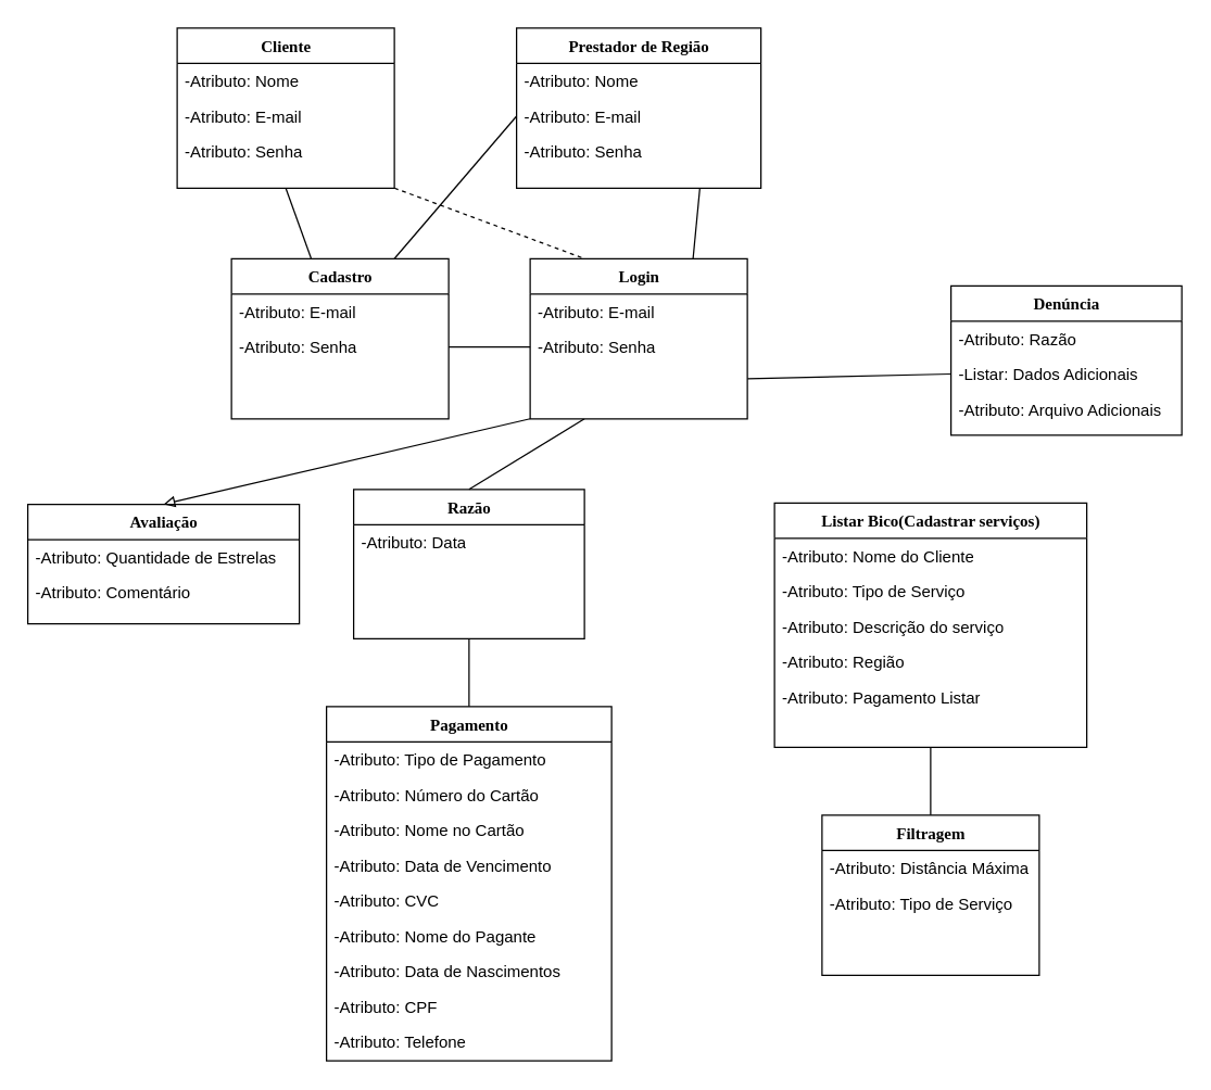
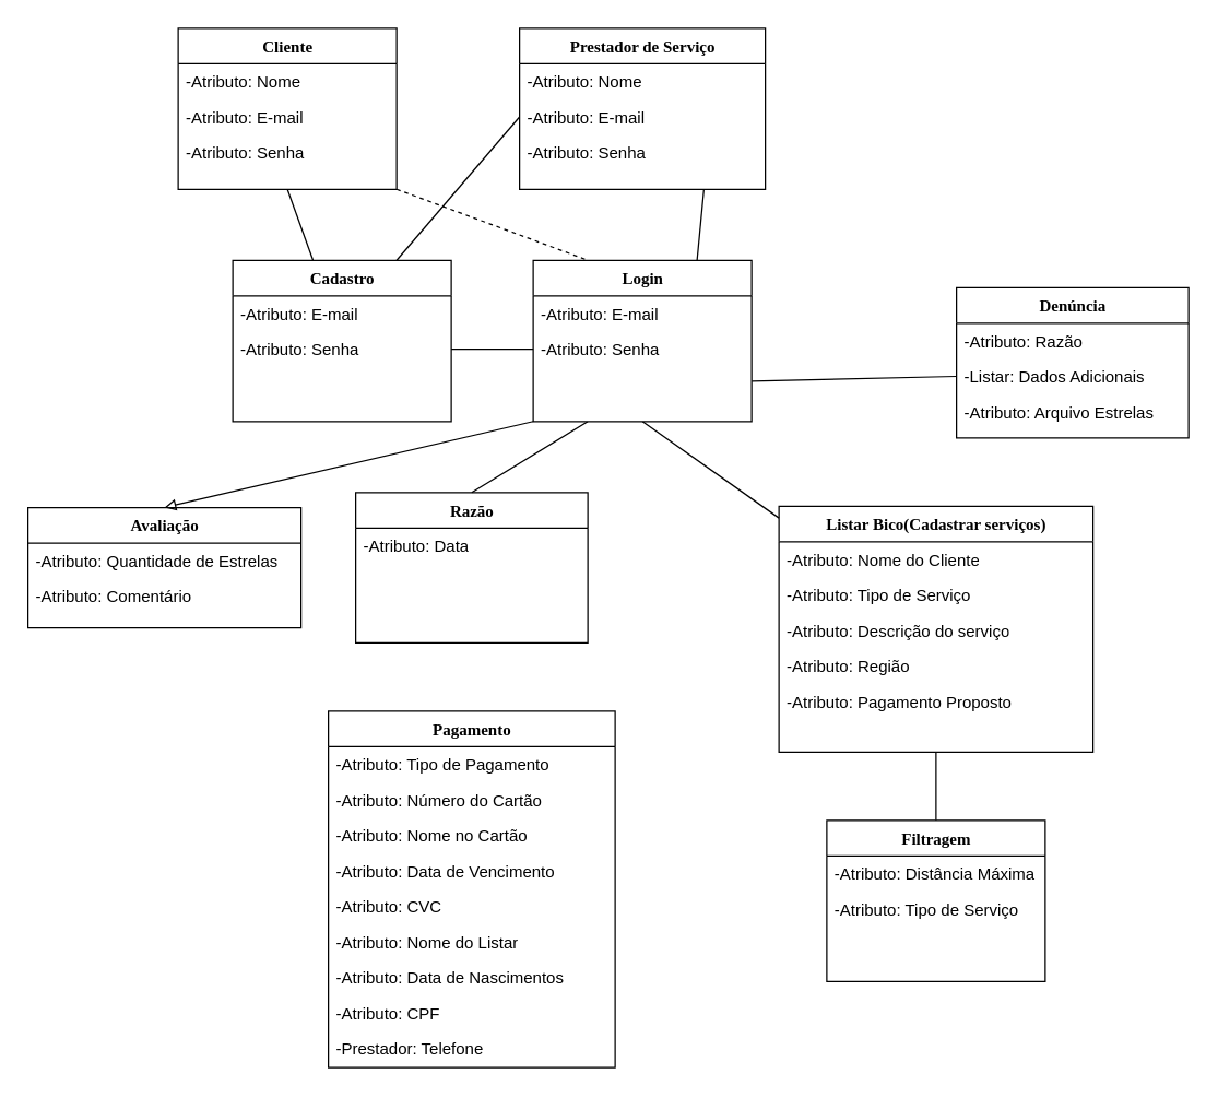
- <mxCell id="46" value="Prestador de Região" style="swimlane;html=1;fontStyle=1;align=center;verticalAlign=top;childLayout=stackLayout;horizontal=1;startSize=26;horizontalStack=0;resizeParent=1;resizeLast=0;collapsible=1;marginBottom=0;swimlaneFillColor=#ffffff;rounded=0;shadow=0;comic=0;labelBackgroundColor=none;strokeWidth=1;fillColor=none;fontFamily=Verdana;fontSize=12" vertex="1" parent="1"><mxGeometry x="380" y="20" width="180" height="118" as="geometry" /></mxCell>
+ <mxCell id="46" value="Prestador de Serviço" style="swimlane;html=1;fontStyle=1;align=center;verticalAlign=top;childLayout=stackLayout;horizontal=1;startSize=26;horizontalStack=0;resizeParent=1;resizeLast=0;collapsible=1;marginBottom=0;swimlaneFillColor=#ffffff;rounded=0;shadow=0;comic=0;labelBackgroundColor=none;strokeWidth=1;fillColor=none;fontFamily=Verdana;fontSize=12" vertex="1" parent="1"><mxGeometry x="380" y="20" width="180" height="118" as="geometry" /></mxCell>
- <mxCell id="22" value="-Atributo: Arquivo Adicionais" style="text;html=1;strokeColor=none;fillColor=none;align=left;verticalAlign=top;spacingLeft=4;spacingRight=4;whiteSpace=wrap;overflow=hidden;rotatable=0;points=[[0,0.5],[1,0.5]];portConstraint=eastwest;" vertex="1" parent="19"><mxGeometry y="78" width="170" height="26" as="geometry" /></mxCell>
+ <mxCell id="22" value="-Atributo: Arquivo Estrelas" style="text;html=1;strokeColor=none;fillColor=none;align=left;verticalAlign=top;spacingLeft=4;spacingRight=4;whiteSpace=wrap;overflow=hidden;rotatable=0;points=[[0,0.5],[1,0.5]];portConstraint=eastwest;" vertex="1" parent="19"><mxGeometry y="78" width="170" height="26" as="geometry" /></mxCell>
+ <mxCell id="3" style="rounded=0;orthogonalLoop=1;jettySize=auto;html=1;exitX=0.5;exitY=1;exitDx=0;exitDy=0;endArrow=none;endFill=0;" edge="1" parent="1" source="6" target="13"><mxGeometry relative="1" as="geometry" /></mxCell>
- <mxCell id="51" style="edgeStyle=none;rounded=0;orthogonalLoop=1;jettySize=auto;html=1;exitX=0.5;exitY=1;exitDx=0;exitDy=0;entryX=0.5;entryY=0;entryDx=0;entryDy=0;endArrow=none;endFill=0;" edge="1" parent="1" source="52" target="23"><mxGeometry relative="1" as="geometry" /></mxCell>
- <mxCell id="18" value="-Atributo: Pagamento Listar" style="text;html=1;strokeColor=none;fillColor=none;align=left;verticalAlign=top;spacingLeft=4;spacingRight=4;whiteSpace=wrap;overflow=hidden;rotatable=0;points=[[0,0.5],[1,0.5]];portConstraint=eastwest;" vertex="1" parent="13"><mxGeometry y="130" width="230" height="26" as="geometry" /></mxCell>
+ <mxCell id="18" value="-Atributo: Pagamento Proposto" style="text;html=1;strokeColor=none;fillColor=none;align=left;verticalAlign=top;spacingLeft=4;spacingRight=4;whiteSpace=wrap;overflow=hidden;rotatable=0;points=[[0,0.5],[1,0.5]];portConstraint=eastwest;" vertex="1" parent="13"><mxGeometry y="130" width="230" height="26" as="geometry" /></mxCell>
- <mxCell id="29" value="-Atributo: Nome do Pagante" style="text;html=1;strokeColor=none;fillColor=none;align=left;verticalAlign=top;spacingLeft=4;spacingRight=4;whiteSpace=wrap;overflow=hidden;rotatable=0;points=[[0,0.5],[1,0.5]];portConstraint=eastwest;" vertex="1" parent="23"><mxGeometry y="156" width="210" height="26" as="geometry" /></mxCell>
+ <mxCell id="29" value="-Atributo: Nome do Listar" style="text;html=1;strokeColor=none;fillColor=none;align=left;verticalAlign=top;spacingLeft=4;spacingRight=4;whiteSpace=wrap;overflow=hidden;rotatable=0;points=[[0,0.5],[1,0.5]];portConstraint=eastwest;" vertex="1" parent="23"><mxGeometry y="156" width="210" height="26" as="geometry" /></mxCell>
- <mxCell id="32" value="-Atributo: Telefone" style="text;html=1;strokeColor=none;fillColor=none;align=left;verticalAlign=top;spacingLeft=4;spacingRight=4;whiteSpace=wrap;overflow=hidden;rotatable=0;points=[[0,0.5],[1,0.5]];portConstraint=eastwest;" vertex="1" parent="23"><mxGeometry y="234" width="210" height="26" as="geometry" /></mxCell>
+ <mxCell id="32" value="-Prestador: Telefone" style="text;html=1;strokeColor=none;fillColor=none;align=left;verticalAlign=top;spacingLeft=4;spacingRight=4;whiteSpace=wrap;overflow=hidden;rotatable=0;points=[[0,0.5],[1,0.5]];portConstraint=eastwest;" vertex="1" parent="23"><mxGeometry y="234" width="210" height="26" as="geometry" /></mxCell>
